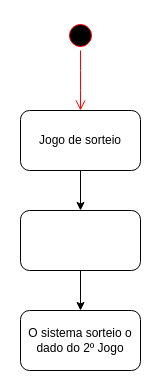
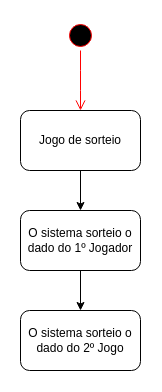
+ <mxCell id="10" value="O sistema sorteio o dado do 1º Jogador" style="text;html=1;strokeColor=none;fillColor=none;align=center;verticalAlign=middle;whiteSpace=wrap;rounded=0;" vertex="1" parent="1"><mxGeometry x="20" y="210" width="120" height="60" as="geometry" /></mxCell>
